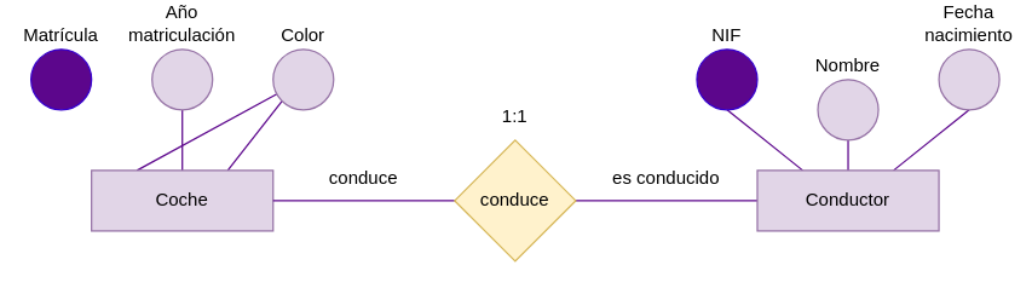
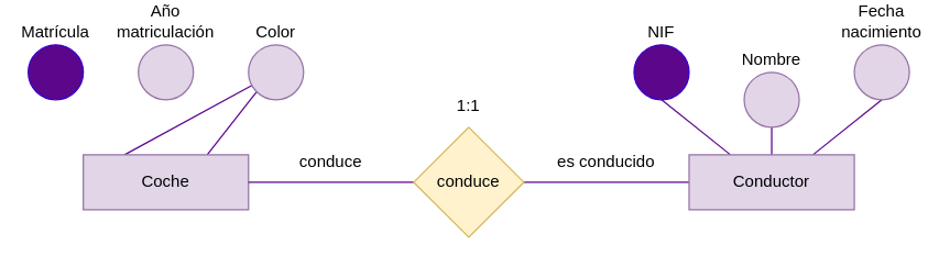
- <mxCell id="8" style="edgeStyle=none;html=1;exitX=0.5;exitY=0;exitDx=0;exitDy=0;entryX=0.5;entryY=1;entryDx=0;entryDy=0;strokeColor=#5C068C;endArrow=none;endFill=0;" parent="1" source="16" target="11" edge="1"><mxGeometry relative="1" as="geometry"><mxPoint x="120" y="100" as="sourcePoint" /></mxGeometry></mxCell>
